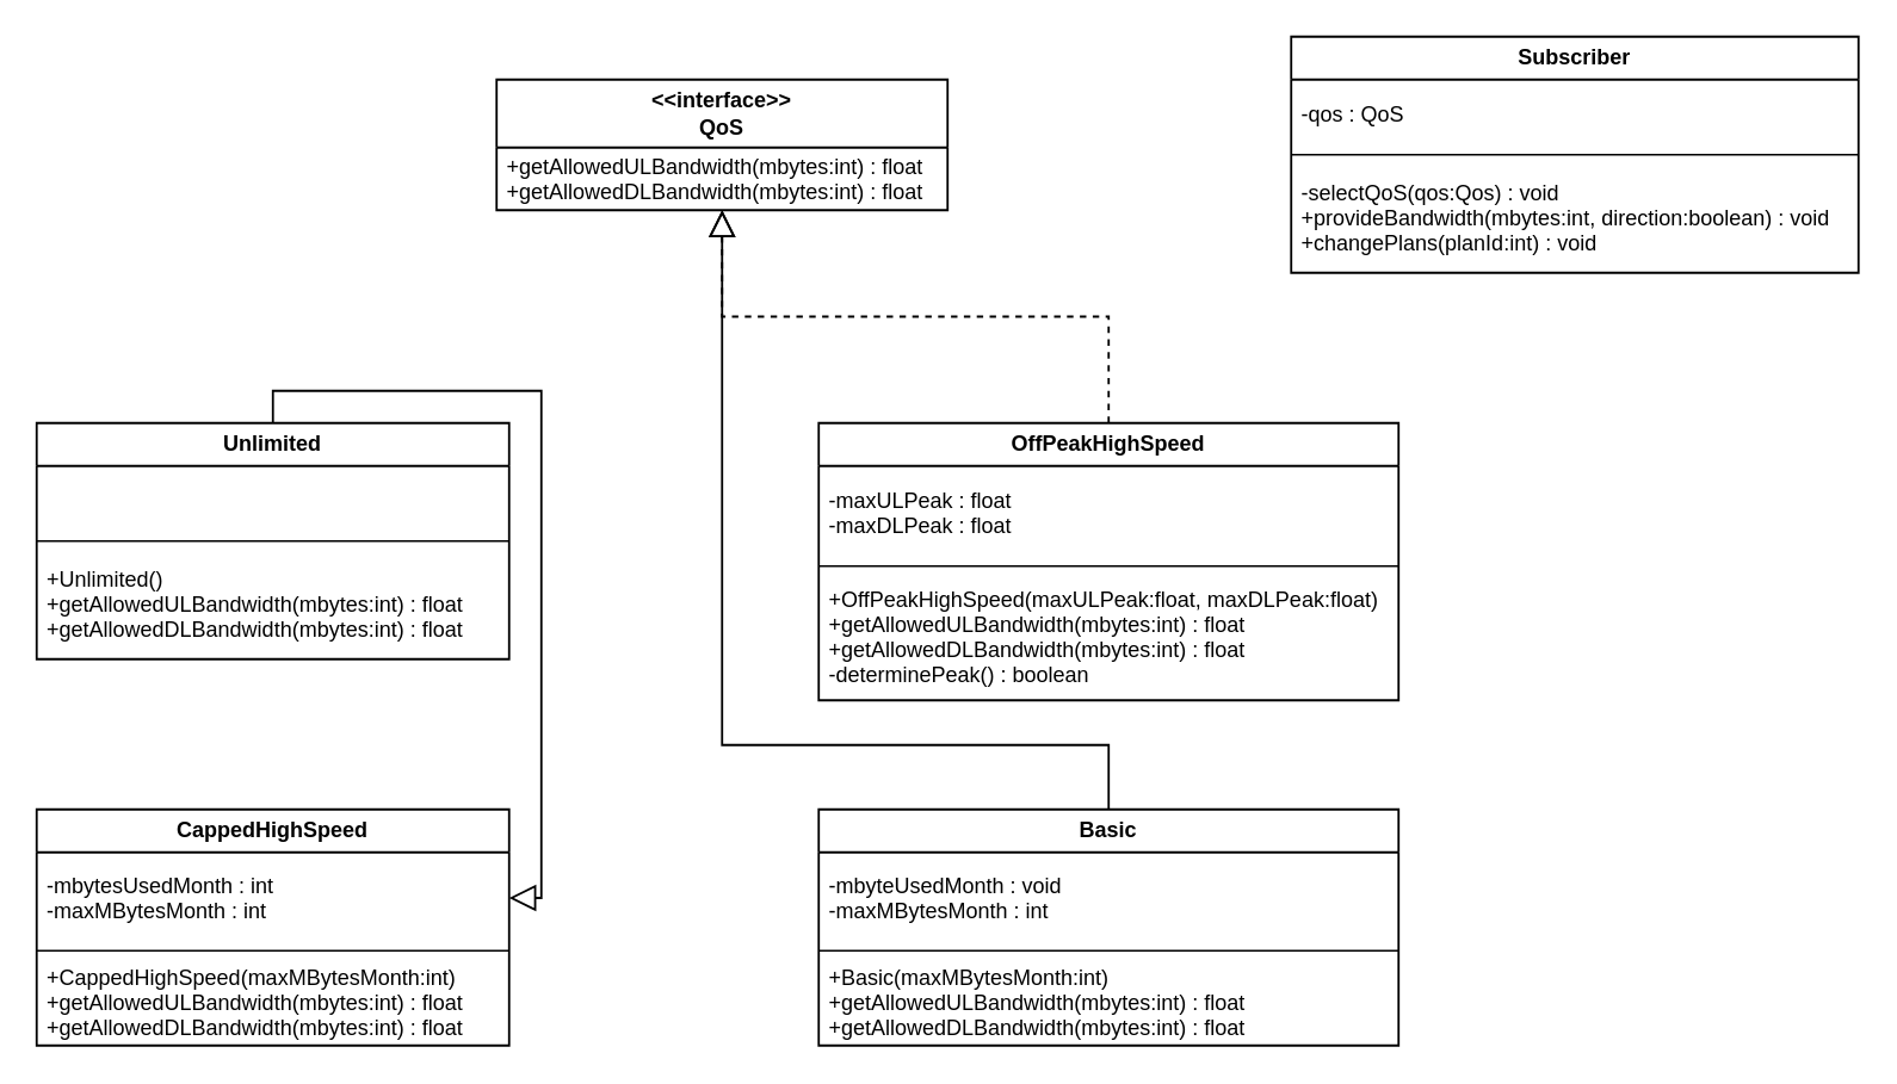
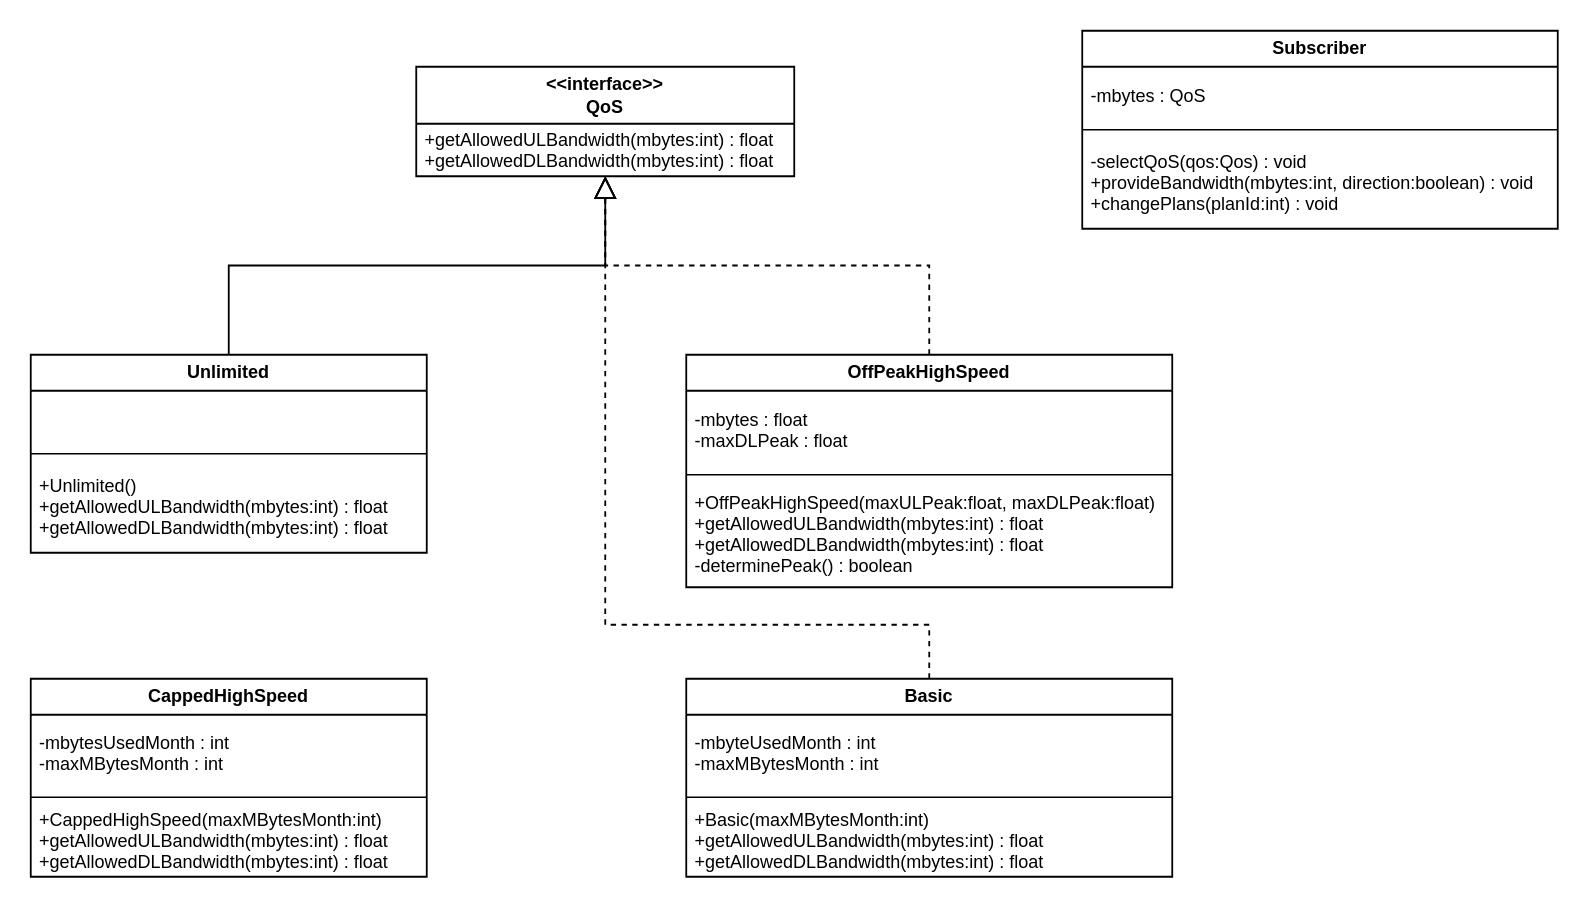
- <mxCell id="3" value="-qos : QoS" style="part=1;resizeHeight=0;strokeColor=none;fillColor=none;align=left;verticalAlign=middle;spacingLeft=4;spacingRight=4;overflow=hidden;rotatable=0;points=[[0,0.5],[1,0.5]];portConstraint=eastwest;swimlaneFillColor=#ffffff;strokeOpacity=100;fontSize=12;fontColor=#000000;" vertex="1" parent="2"><mxGeometry y="24" width="317" height="38" as="geometry" /></mxCell>
+ <mxCell id="3" value="-mbytes : QoS" style="part=1;resizeHeight=0;strokeColor=none;fillColor=none;align=left;verticalAlign=middle;spacingLeft=4;spacingRight=4;overflow=hidden;rotatable=0;points=[[0,0.5],[1,0.5]];portConstraint=eastwest;swimlaneFillColor=#ffffff;strokeOpacity=100;fontSize=12;fontColor=#000000;" vertex="1" parent="2"><mxGeometry y="24" width="317" height="38" as="geometry" /></mxCell>
- <mxCell id="17" value="-maxULPeak : float&#10;-maxDLPeak : float" style="part=1;resizeHeight=0;strokeColor=none;fillColor=none;align=left;verticalAlign=middle;spacingLeft=4;spacingRight=4;overflow=hidden;rotatable=0;points=[[0,0.5],[1,0.5]];portConstraint=eastwest;swimlaneFillColor=#ffffff;strokeOpacity=100;fontSize=12;fontColor=#000000;" vertex="1" parent="16"><mxGeometry y="24" width="324" height="52" as="geometry" /></mxCell>
+ <mxCell id="17" value="-mbytes : float&#10;-maxDLPeak : float" style="part=1;resizeHeight=0;strokeColor=none;fillColor=none;align=left;verticalAlign=middle;spacingLeft=4;spacingRight=4;overflow=hidden;rotatable=0;points=[[0,0.5],[1,0.5]];portConstraint=eastwest;swimlaneFillColor=#ffffff;strokeOpacity=100;fontSize=12;fontColor=#000000;" vertex="1" parent="16"><mxGeometry y="24" width="324" height="52" as="geometry" /></mxCell>
- <mxCell id="24" value="" style="html=1;jettySize=18;fontSize=11;strokeWidth=1.2;rounded=1;arcSize=0;edgeStyle=orthogonalEdgeStyle;startArrow=none;endArrow=block;endFill=0;endSize=12;exitX=0.5;exitY=-0.004;exitPerimeter=1;" edge="1" parent="1" source="8" target="13"><mxGeometry width="100" height="100" relative="1" as="geometry" /></mxCell>
+ <mxCell id="24" value="" style="html=1;jettySize=18;fontSize=11;strokeWidth=1.2;rounded=1;arcSize=0;edgeStyle=orthogonalEdgeStyle;startArrow=none;endArrow=block;endFill=0;endSize=12;exitX=0.5;exitY=-0.004;exitPerimeter=1;entryX=0.5;entryY=1.006;entryPerimeter=1;" edge="1" parent="1" source="8" target="6"><mxGeometry width="100" height="100" relative="1" as="geometry" /></mxCell>
- <mxCell id="26" value="" style="html=1;jettySize=18;fontSize=11;strokeWidth=1.2;rounded=1;arcSize=0;edgeStyle=orthogonalEdgeStyle;startArrow=none;endArrow=block;endFill=0;endSize=12;exitX=0.5;exitY=-0.004;exitPerimeter=1;entryX=0.5;entryY=1.006;entryPerimeter=1;" edge="1" parent="1" source="20" target="6"><mxGeometry width="100" height="100" relative="1" as="geometry"><Array as="points"><mxPoint x="619" y="416" /><mxPoint x="403" y="416" /></Array></mxGeometry></mxCell>
+ <mxCell id="26" value="" style="html=1;jettySize=18;fontSize=11;strokeWidth=1.2;rounded=1;arcSize=0;edgeStyle=orthogonalEdgeStyle;startArrow=none;endArrow=block;endFill=0;endSize=12;exitX=0.5;exitY=-0.004;exitPerimeter=1;entryX=0.5;entryY=1.006;entryPerimeter=1;dashed=1;" edge="1" parent="1" source="20" target="6"><mxGeometry width="100" height="100" relative="1" as="geometry"><Array as="points"><mxPoint x="619" y="416" /><mxPoint x="403" y="416" /></Array></mxGeometry></mxCell>
- <mxCell id="21" value="-mbyteUsedMonth : void&#10;-maxMBytesMonth : int" style="part=1;resizeHeight=0;strokeColor=none;fillColor=none;align=left;verticalAlign=middle;spacingLeft=4;spacingRight=4;overflow=hidden;rotatable=0;points=[[0,0.5],[1,0.5]];portConstraint=eastwest;swimlaneFillColor=#ffffff;strokeOpacity=100;fontSize=12;fontColor=#000000;" vertex="1" parent="20"><mxGeometry y="24" width="324" height="51" as="geometry" /></mxCell>
+ <mxCell id="21" value="-mbyteUsedMonth : int&#10;-maxMBytesMonth : int" style="part=1;resizeHeight=0;strokeColor=none;fillColor=none;align=left;verticalAlign=middle;spacingLeft=4;spacingRight=4;overflow=hidden;rotatable=0;points=[[0,0.5],[1,0.5]];portConstraint=eastwest;swimlaneFillColor=#ffffff;strokeOpacity=100;fontSize=12;fontColor=#000000;" vertex="1" parent="20"><mxGeometry y="24" width="324" height="51" as="geometry" /></mxCell>
